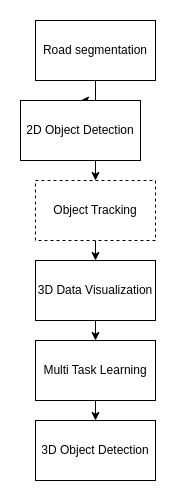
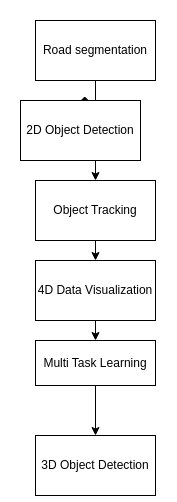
- <mxCell id="2" style="edgeStyle=orthogonalEdgeStyle;rounded=0;orthogonalLoop=1;jettySize=auto;html=1;exitX=0.5;exitY=1;exitDx=0;exitDy=0;" edge="1" parent="1" source="3" target="7"><mxGeometry relative="1" as="geometry" /></mxCell>
+ <mxCell id="2" style="edgeStyle=orthogonalEdgeStyle;rounded=0;orthogonalLoop=1;jettySize=auto;html=1;exitX=0.5;exitY=1;exitDx=0;exitDy=0;endArrow=diamond;" edge="1" parent="1" source="3" target="7"><mxGeometry relative="1" as="geometry" /></mxCell>
- <mxCell id="5" value="Object Tracking" style="rounded=0;whiteSpace=wrap;html=1;dashed=1;" vertex="1" parent="1"><mxGeometry x="35" y="180" width="120" height="60" as="geometry" /></mxCell>
+ <mxCell id="5" value="Object Tracking" style="rounded=0;whiteSpace=wrap;html=1;" vertex="1" parent="1"><mxGeometry x="35" y="180" width="120" height="60" as="geometry" /></mxCell>
- <mxCell id="9" value="3D Data Visualization" style="rounded=0;whiteSpace=wrap;html=1;" vertex="1" parent="1"><mxGeometry x="35" y="260" width="120" height="60" as="geometry" /></mxCell>
+ <mxCell id="9" value="4D Data Visualization" style="rounded=0;whiteSpace=wrap;html=1;" vertex="1" parent="1"><mxGeometry x="35" y="260" width="120" height="60" as="geometry" /></mxCell>
- <mxCell id="11" value="Multi Task Learning" style="rounded=0;whiteSpace=wrap;html=1;" vertex="1" parent="1"><mxGeometry x="35" y="340" width="120" height="60" as="geometry" /></mxCell>
+ <mxCell id="11" value="Multi Task Learning" style="rounded=0;whiteSpace=wrap;html=1;" vertex="1" parent="1"><mxGeometry x="35" y="340" width="120" height="45" as="geometry" /></mxCell>
- <mxCell id="12" value="3D Object Detection" style="rounded=0;whiteSpace=wrap;html=1;" vertex="1" parent="1"><mxGeometry x="35" y="420" width="120" height="60" as="geometry" /></mxCell>
+ <mxCell id="12" value="3D Object Detection" style="rounded=0;whiteSpace=wrap;html=1;" vertex="1" parent="1"><mxGeometry x="35" y="435" width="120" height="60" as="geometry" /></mxCell>
